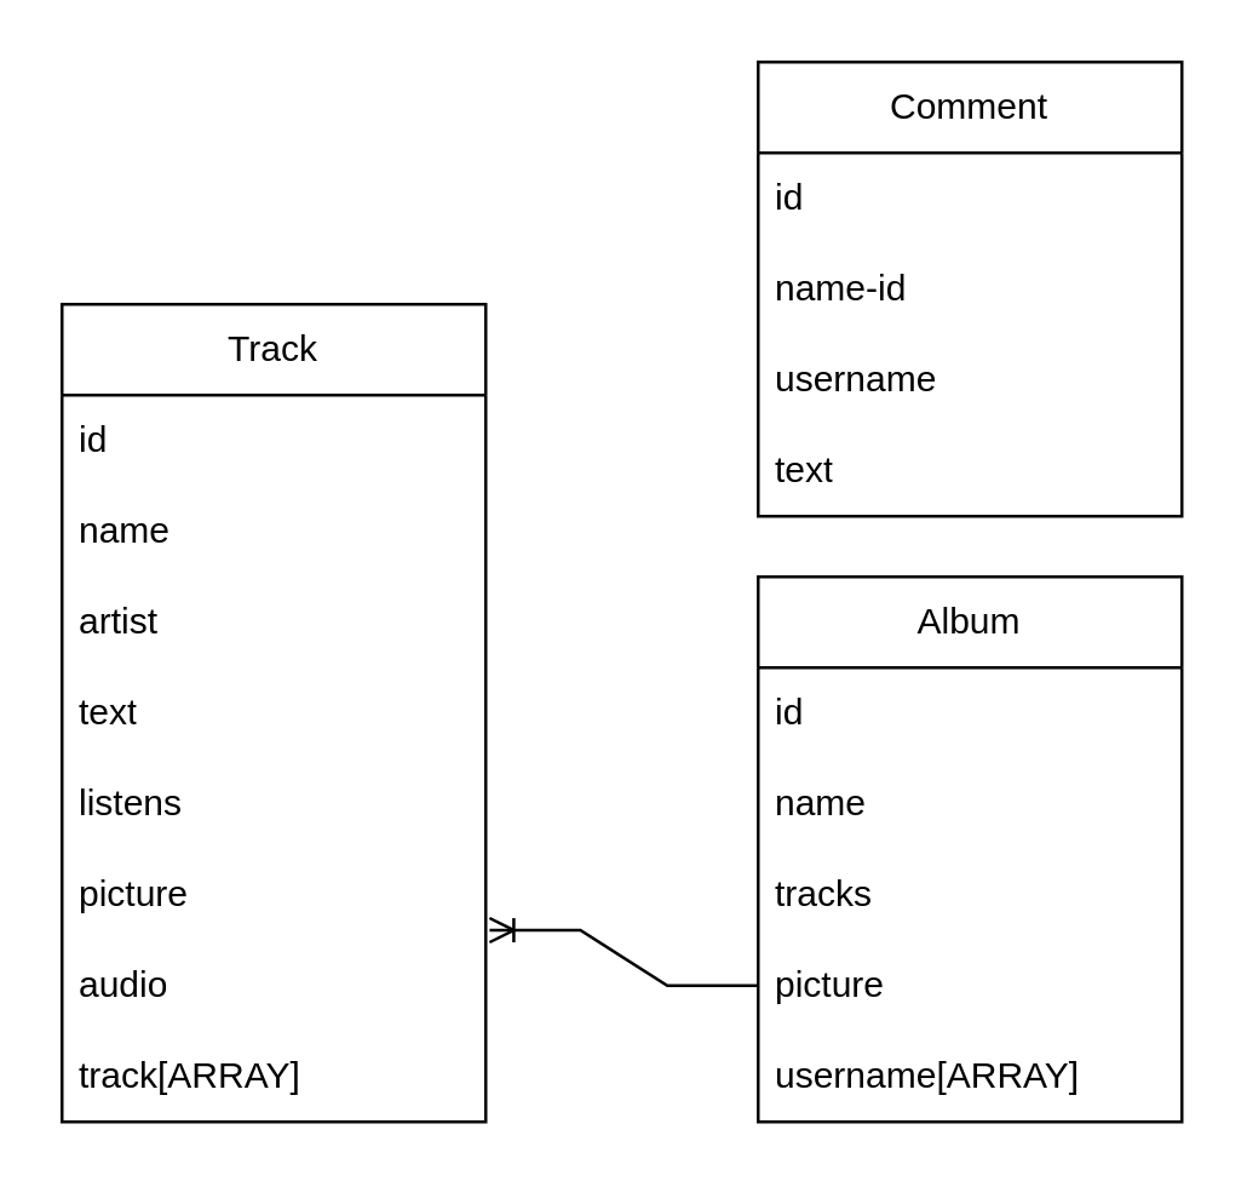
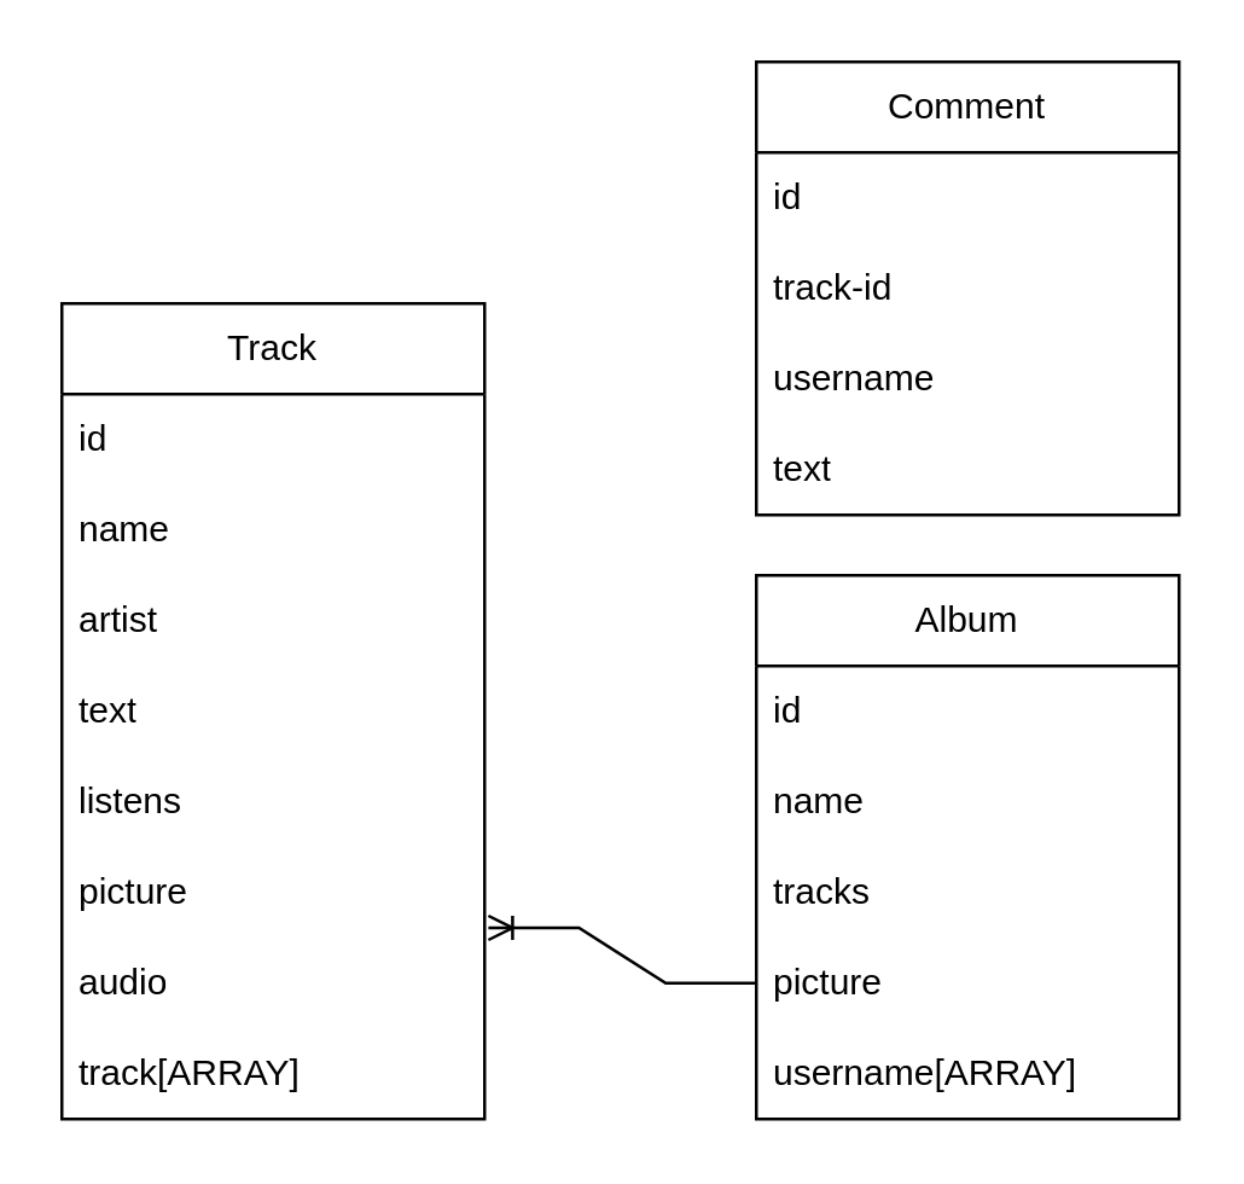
- <mxCell id="13" value="name-id" style="text;strokeColor=none;fillColor=none;align=left;verticalAlign=middle;spacingLeft=4;spacingRight=4;overflow=hidden;points=[[0,0.5],[1,0.5]];portConstraint=eastwest;rotatable=0;whiteSpace=wrap;html=1;" vertex="1" parent="11"><mxGeometry y="60" width="140" height="30" as="geometry" /></mxCell>
+ <mxCell id="13" value="track-id" style="text;strokeColor=none;fillColor=none;align=left;verticalAlign=middle;spacingLeft=4;spacingRight=4;overflow=hidden;points=[[0,0.5],[1,0.5]];portConstraint=eastwest;rotatable=0;whiteSpace=wrap;html=1;" vertex="1" parent="11"><mxGeometry y="60" width="140" height="30" as="geometry" /></mxCell>
